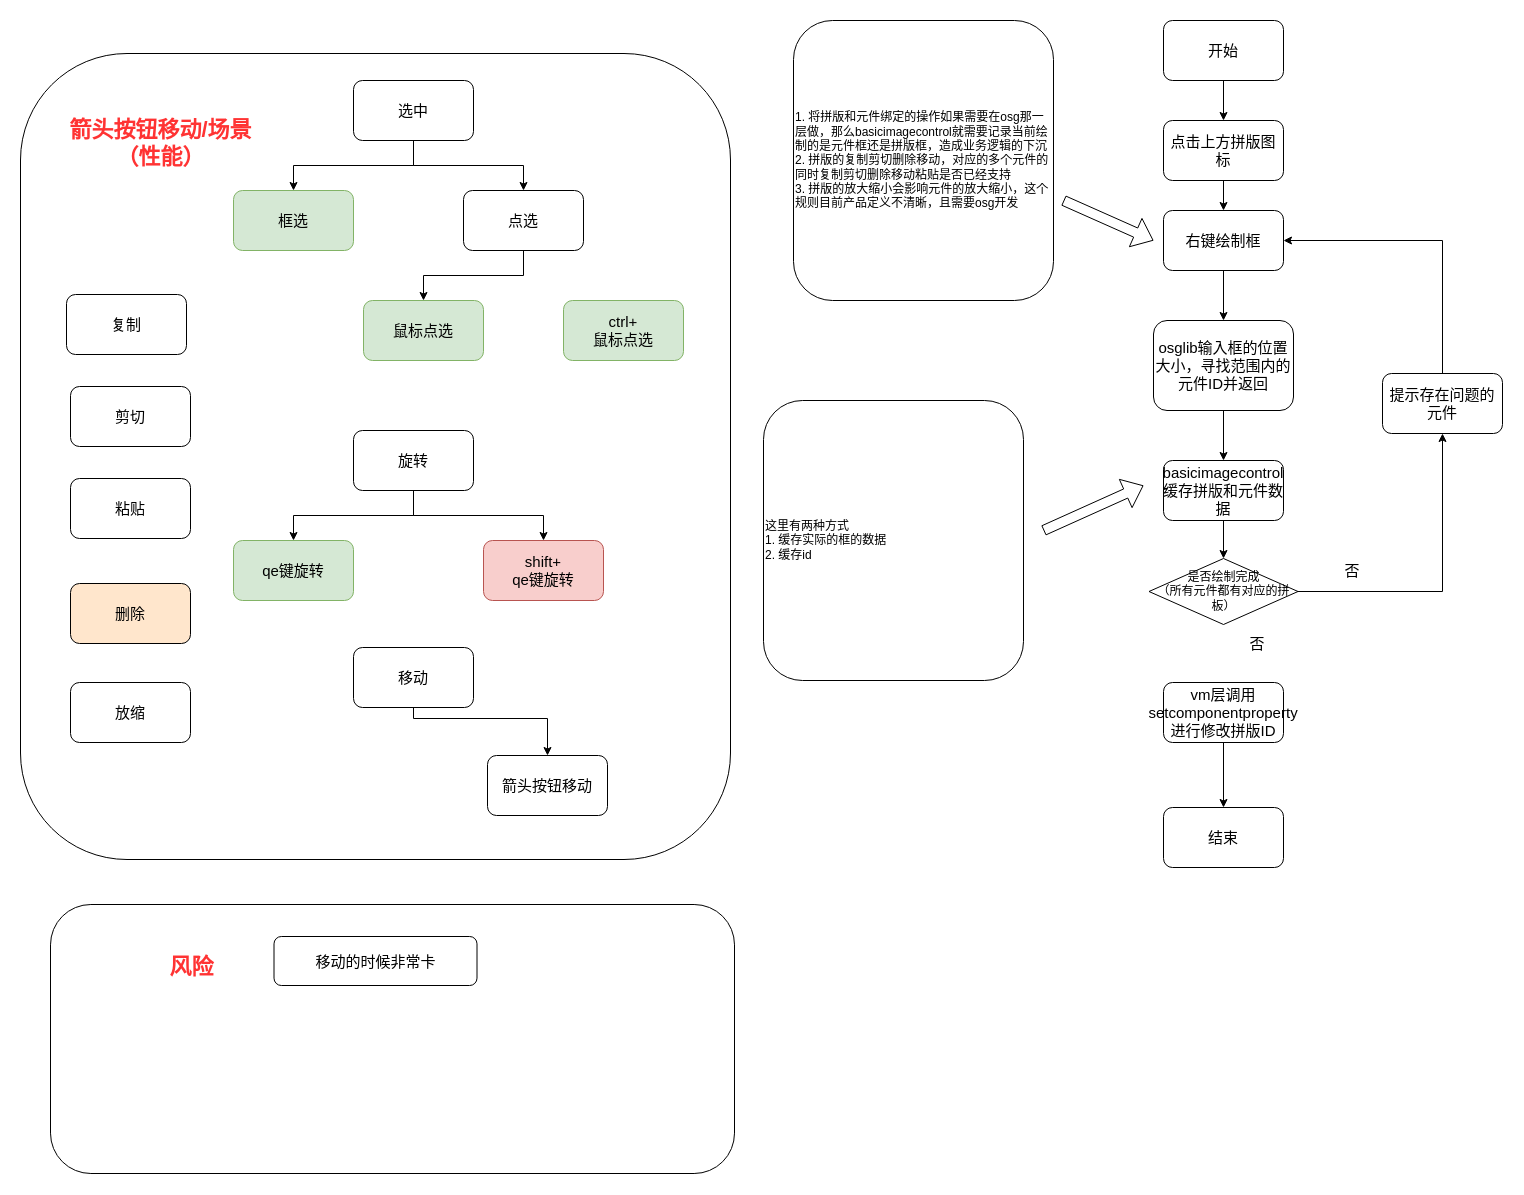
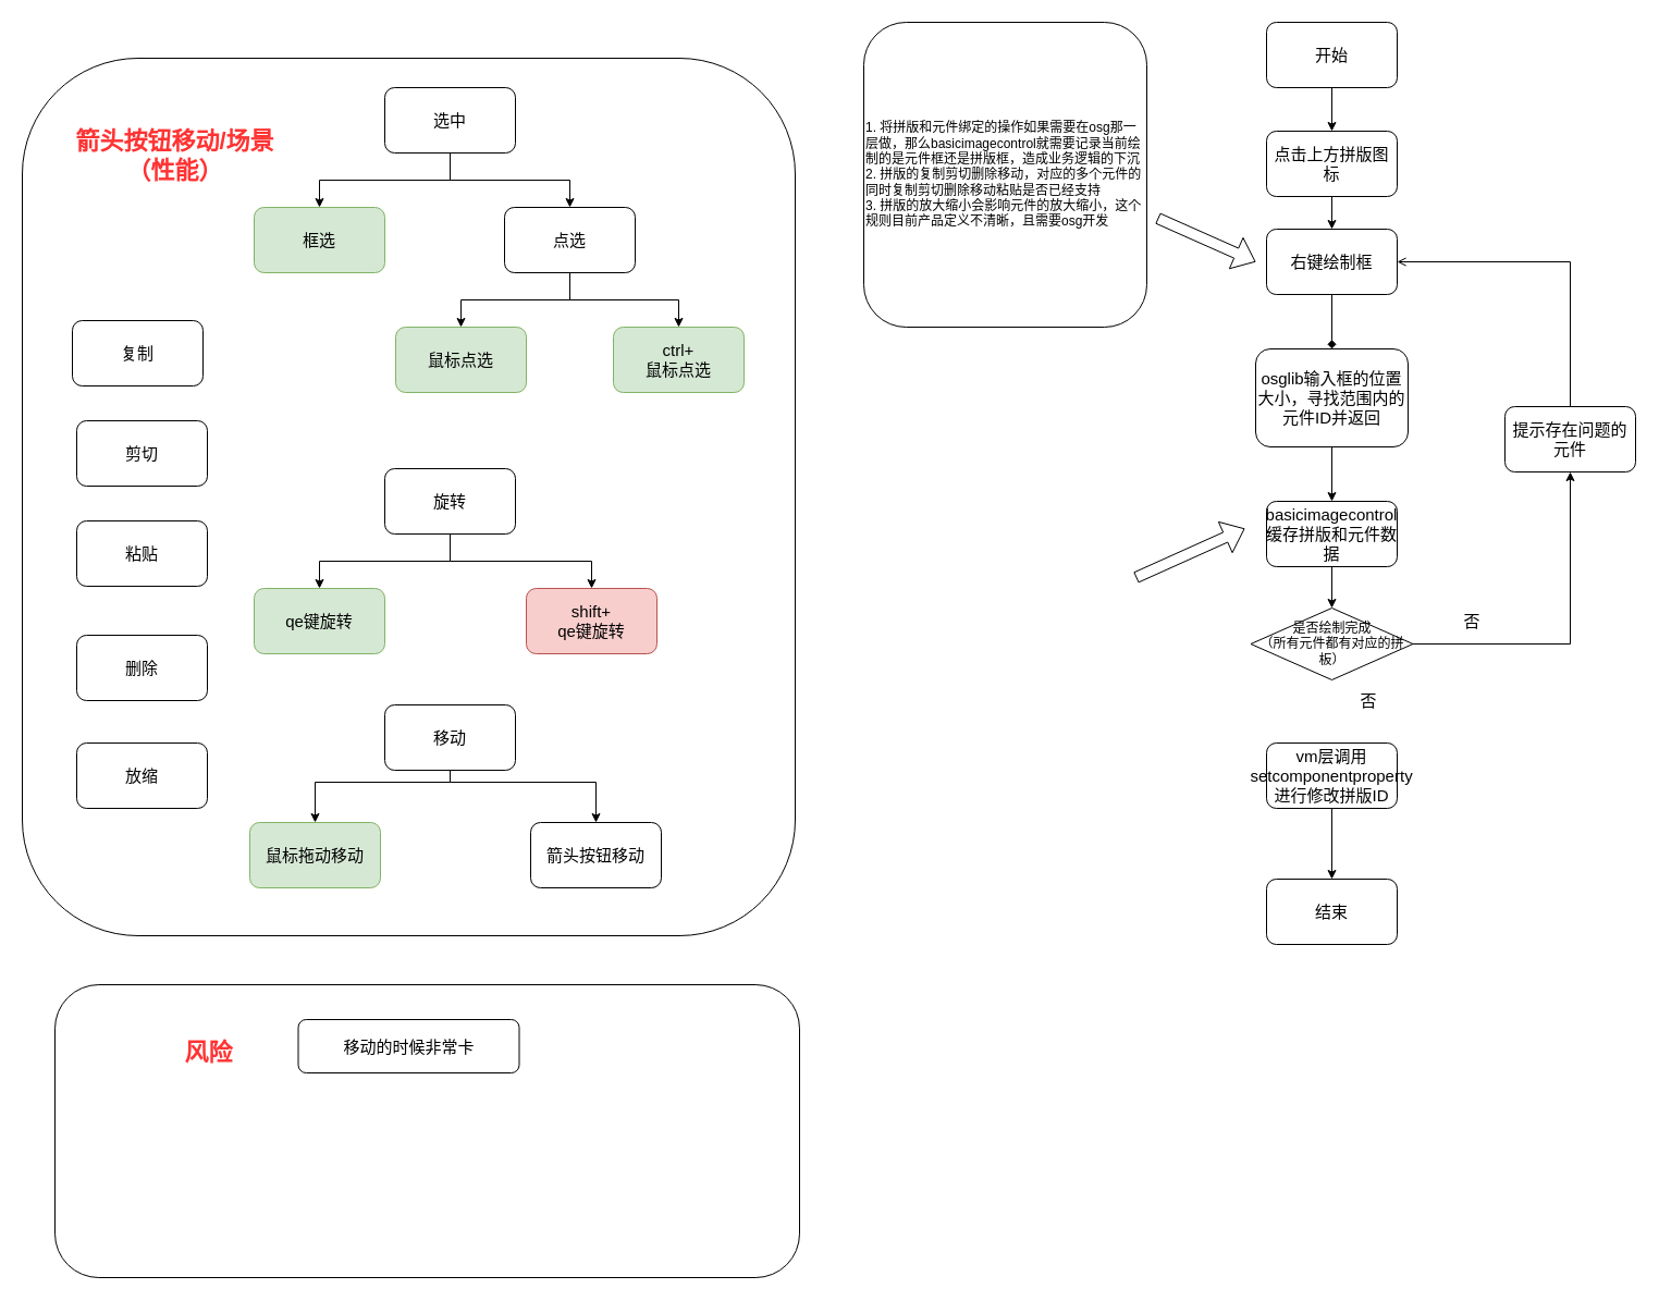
- <mxCell id="52" style="edgeStyle=orthogonalEdgeStyle;rounded=0;orthogonalLoop=1;jettySize=auto;html=1;entryX=1;entryY=0.5;entryDx=0;entryDy=0;" parent="1" source="53" target="8" edge="1"><mxGeometry relative="1" as="geometry"><Array as="points"><mxPoint x="1442" y="240" /></Array></mxGeometry></mxCell>
+ <mxCell id="52" style="edgeStyle=orthogonalEdgeStyle;rounded=0;orthogonalLoop=1;jettySize=auto;html=1;entryX=1;entryY=0.5;entryDx=0;entryDy=0;endArrow=open;" parent="1" source="53" target="8" edge="1"><mxGeometry relative="1" as="geometry"><Array as="points"><mxPoint x="1442" y="240" /></Array></mxGeometry></mxCell>
+ <mxCell id="22" style="edgeStyle=orthogonalEdgeStyle;rounded=0;orthogonalLoop=1;jettySize=auto;html=1;" parent="1" source="23" target="25" edge="1"><mxGeometry relative="1" as="geometry" /></mxCell>
- <mxCell id="7" style="edgeStyle=orthogonalEdgeStyle;rounded=0;orthogonalLoop=1;jettySize=auto;html=1;" parent="1" source="8" target="12" edge="1"><mxGeometry relative="1" as="geometry" /></mxCell>
+ <mxCell id="7" style="edgeStyle=orthogonalEdgeStyle;rounded=0;orthogonalLoop=1;jettySize=auto;html=1;endArrow=diamond;" parent="1" source="8" target="12" edge="1"><mxGeometry relative="1" as="geometry" /></mxCell>
- <mxCell id="15" value="这里有两种方式&lt;br&gt;1. 缓存实际的框的数据&lt;br&gt;2. 缓存id" style="rounded=1;whiteSpace=wrap;html=1;align=left;" parent="1" vertex="1"><mxGeometry x="763" y="400" width="260" height="280" as="geometry" /></mxCell>
- <mxCell id="41" value="删除" style="rounded=1;whiteSpace=wrap;html=1;fontSize=15;fillColor=#ffe6cc;" parent="1" vertex="1"><mxGeometry x="70" y="583" width="120" height="60" as="geometry" /></mxCell>
+ <mxCell id="41" value="删除" style="rounded=1;whiteSpace=wrap;html=1;fontSize=15;" parent="1" vertex="1"><mxGeometry x="70" y="583" width="120" height="60" as="geometry" /></mxCell>
+ <mxCell id="31" style="edgeStyle=orthogonalEdgeStyle;rounded=0;orthogonalLoop=1;jettySize=auto;html=1;entryX=0.5;entryY=0;entryDx=0;entryDy=0;" parent="1" source="33" target="34" edge="1"><mxGeometry relative="1" as="geometry"><Array as="points"><mxPoint x="413" y="718" /><mxPoint x="289" y="718" /></Array></mxGeometry></mxCell>
+ <mxCell id="34" value="鼠标拖动移动" style="rounded=1;whiteSpace=wrap;html=1;fontSize=15;fillColor=#d5e8d4;strokeColor=#82b366;" parent="1" vertex="1"><mxGeometry x="229" y="755" width="120" height="60" as="geometry" /></mxCell>
